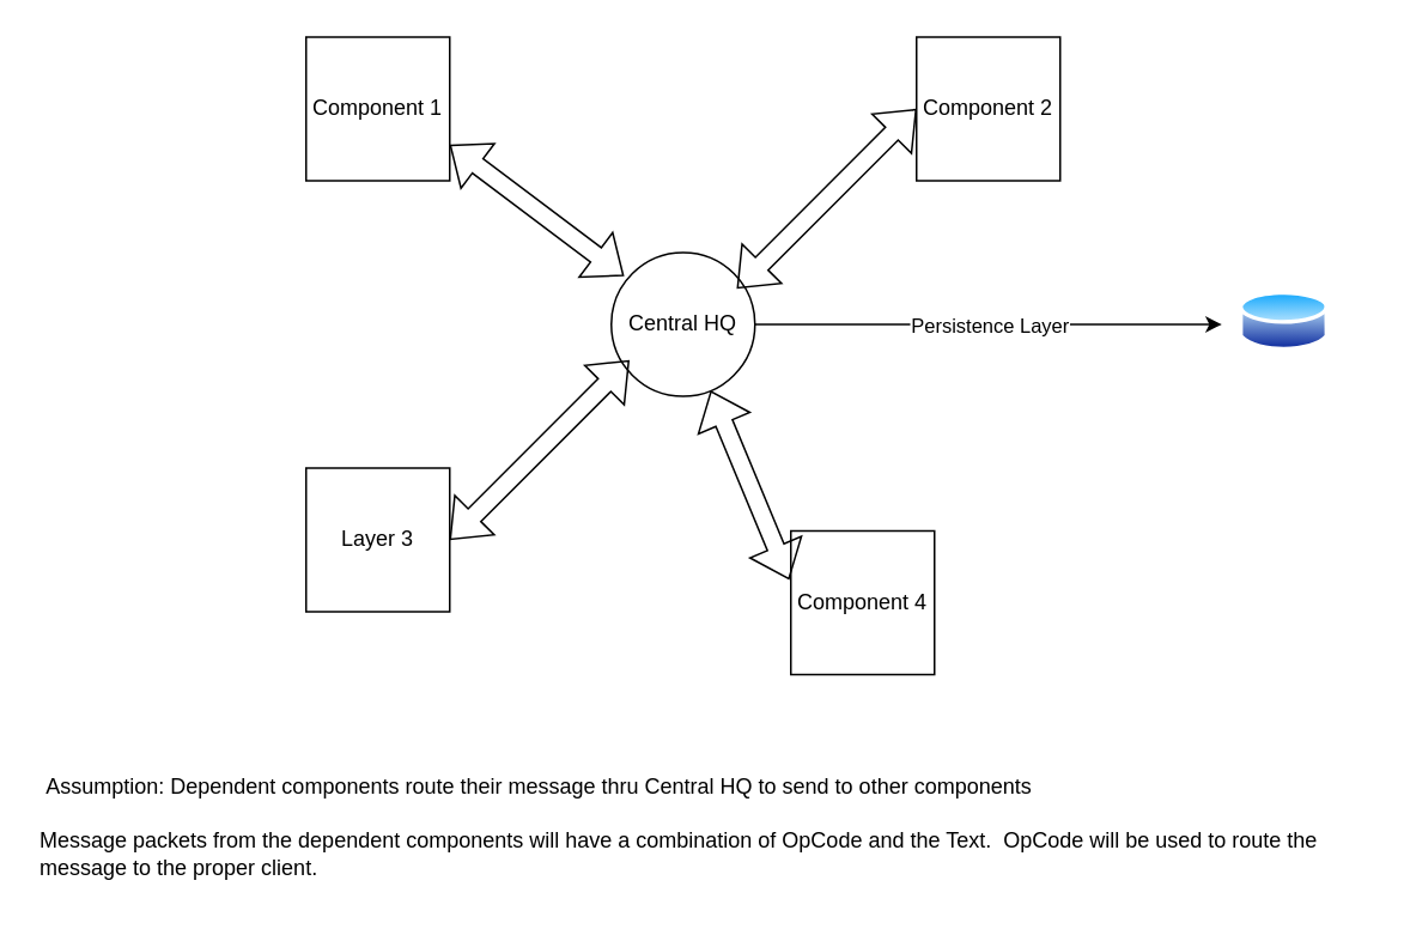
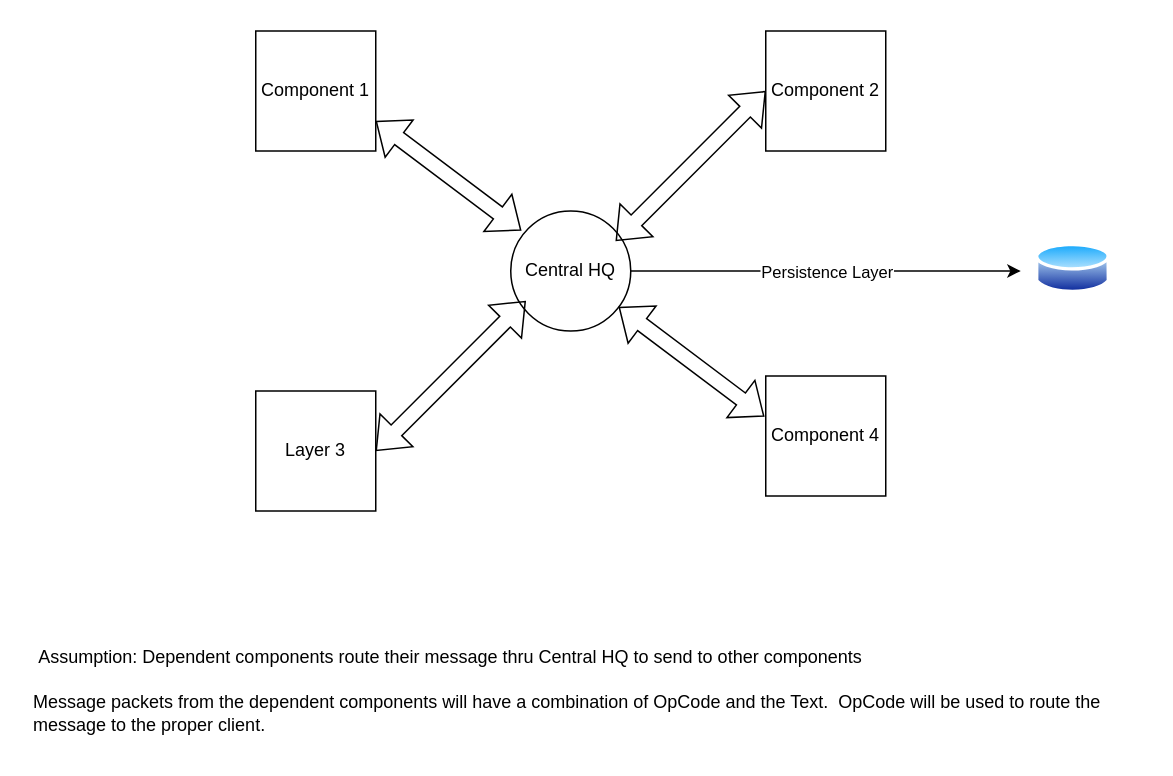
- <mxCell id="6" value="Component 4" style="whiteSpace=wrap;html=1;aspect=fixed;" vertex="1" parent="1"><mxGeometry x="440" y="295" width="80" height="80" as="geometry" /></mxCell>
+ <mxCell id="6" value="Component 4" style="whiteSpace=wrap;html=1;aspect=fixed;" vertex="1" parent="1"><mxGeometry x="510" y="250" width="80" height="80" as="geometry" /></mxCell>
